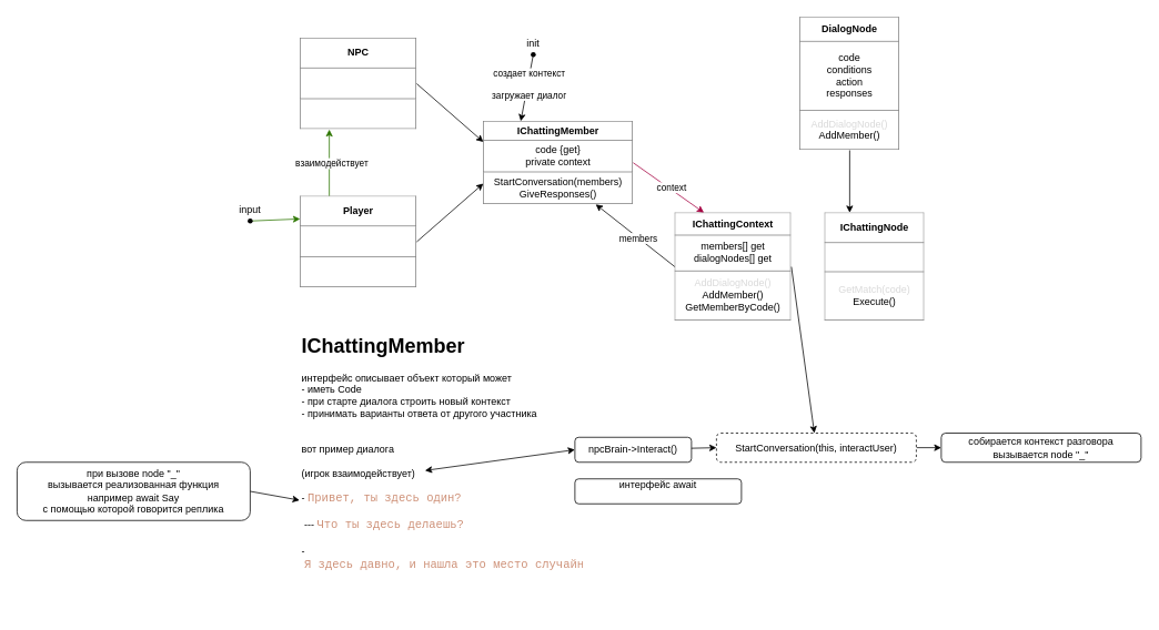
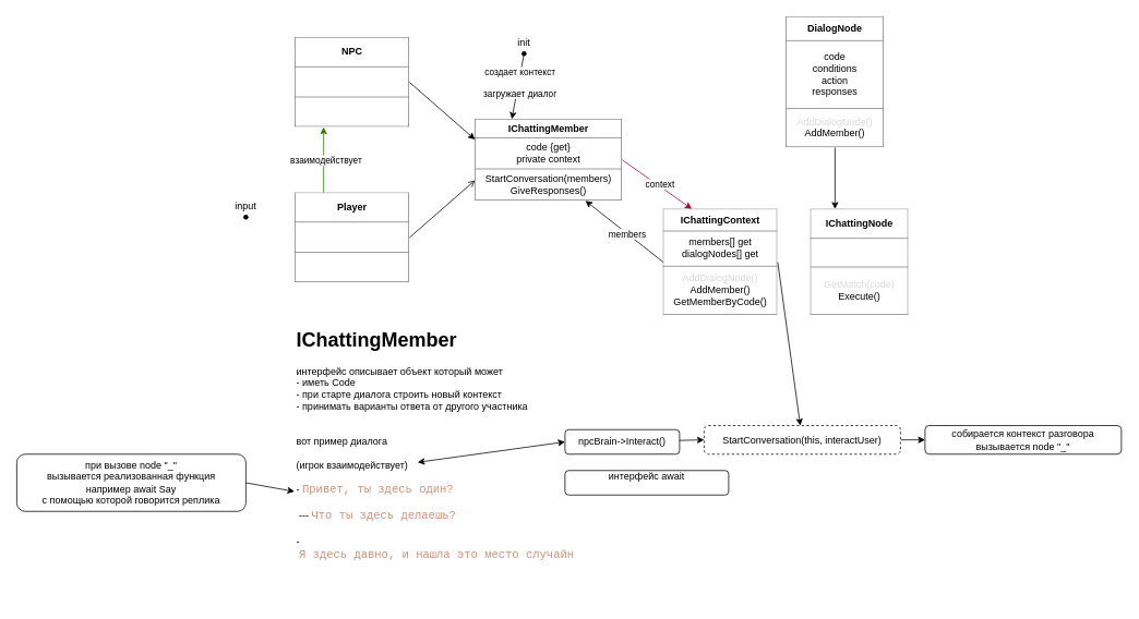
- <mxCell id="11" style="edgeStyle=none;html=1;exitX=1;exitY=0.5;exitDx=0;exitDy=0;entryX=0;entryY=0.75;entryDx=0;entryDy=0;" edge="1" parent="1" source="12" target="4"><mxGeometry relative="1" as="geometry" /></mxCell>
+ <mxCell id="11" style="edgeStyle=none;html=1;exitX=1;exitY=0.5;exitDx=0;exitDy=0;entryX=0;entryY=0.75;entryDx=0;entryDy=0;endArrow=open;" edge="1" parent="1" source="12" target="4"><mxGeometry relative="1" as="geometry" /></mxCell>
- <mxCell id="15" style="edgeStyle=none;html=1;entryX=0;entryY=0.25;entryDx=0;entryDy=0;fillColor=#60a917;strokeColor=#2D7600;" parent="1" source="16" target="12" edge="1"><mxGeometry relative="1" as="geometry" /></mxCell>
